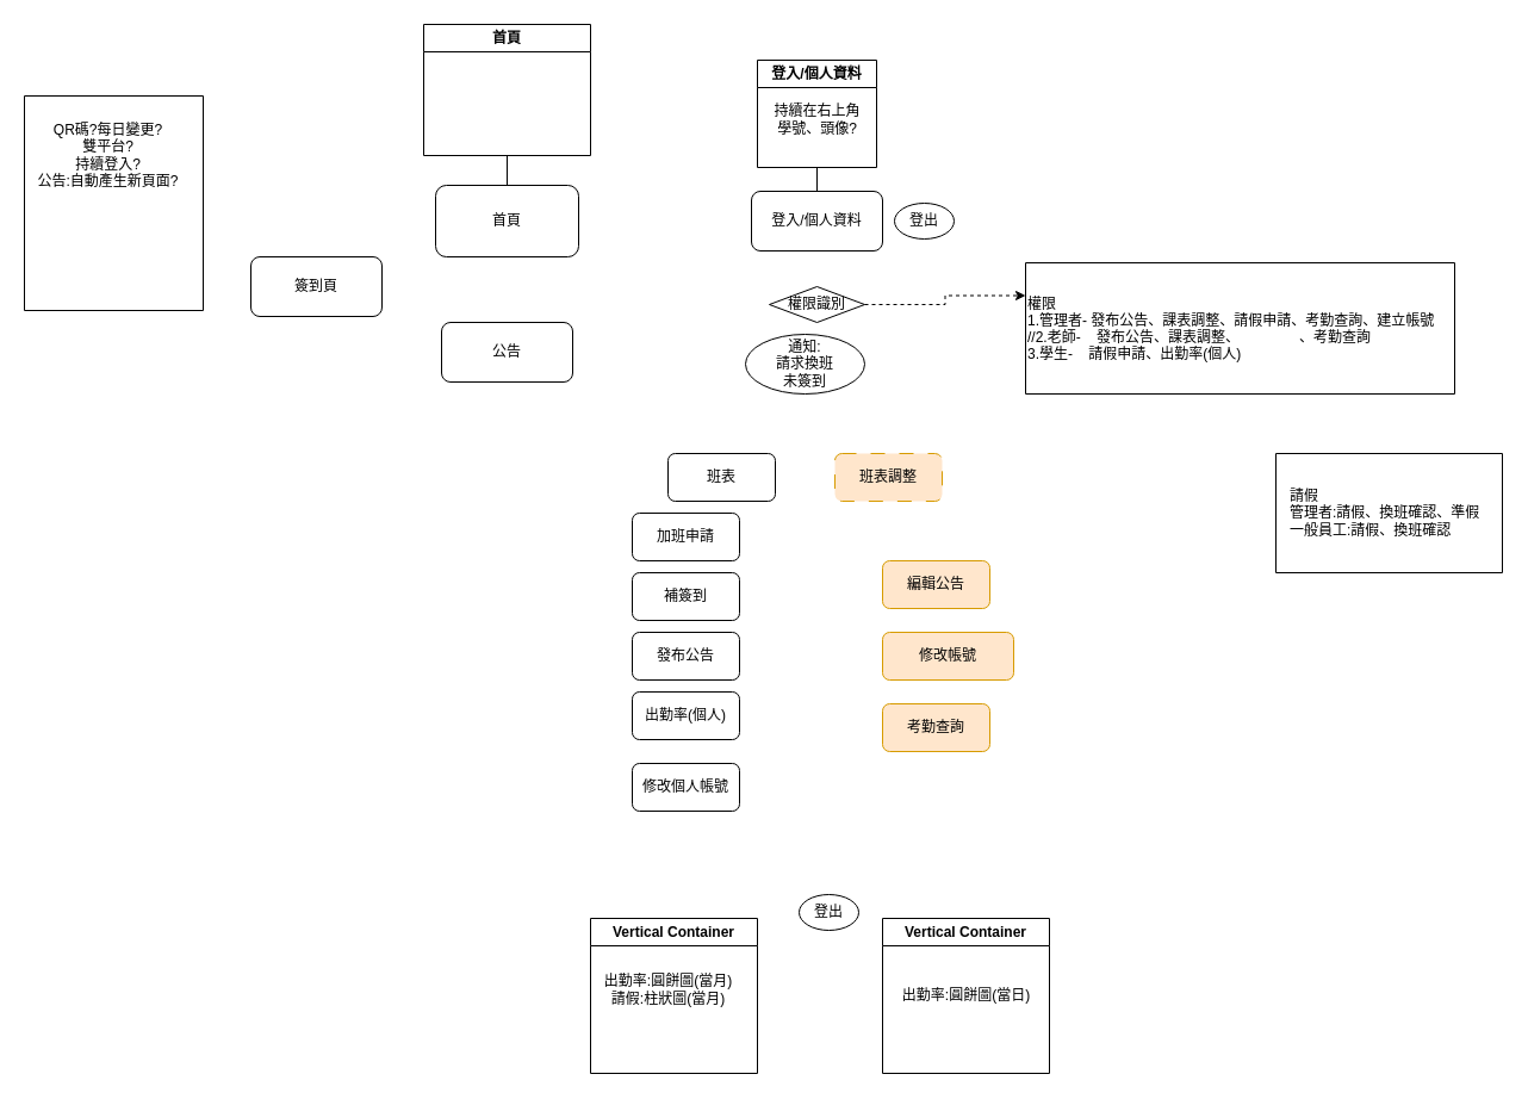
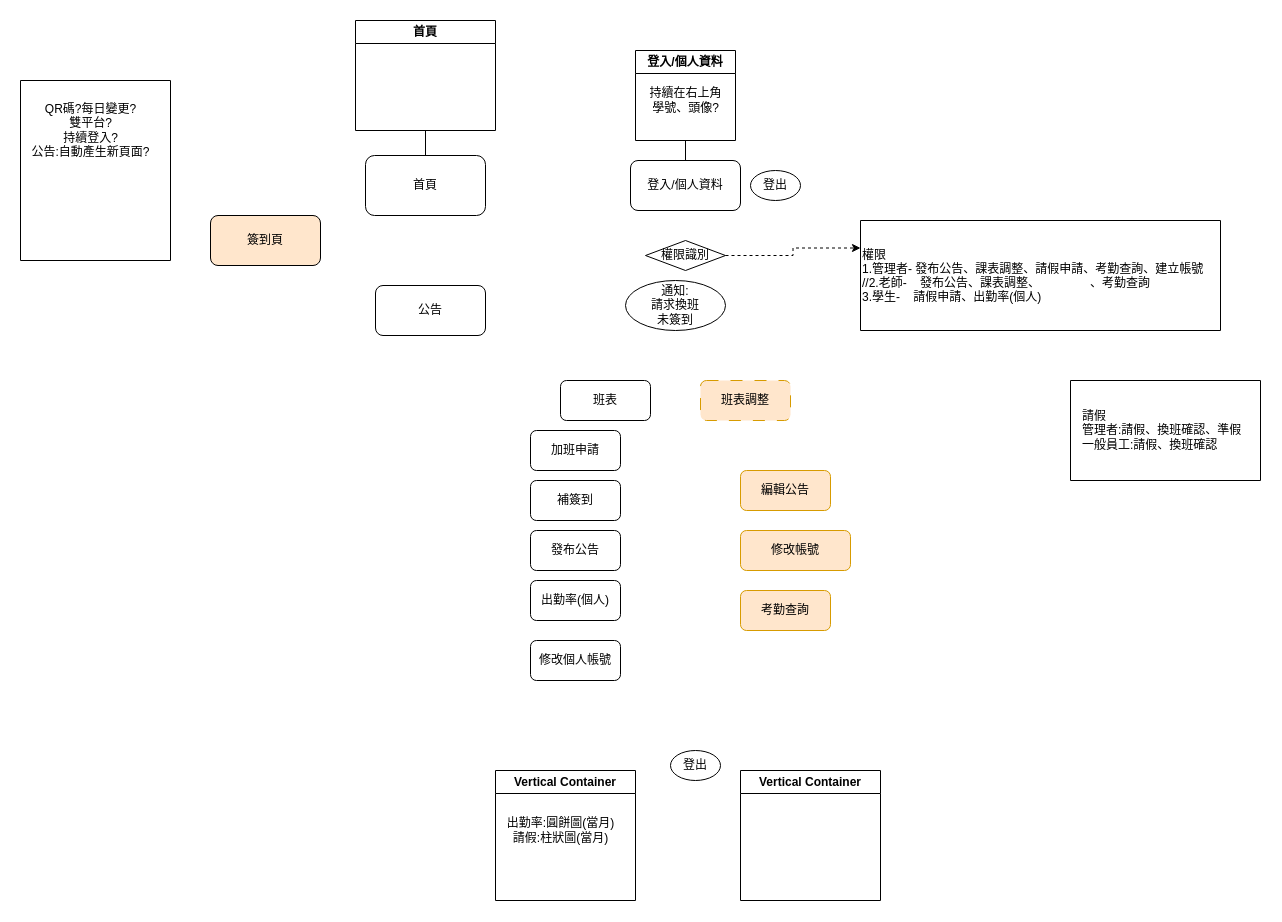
- <mxCell id="3" value="簽到頁" style="rounded=1;whiteSpace=wrap;html=1;" parent="1" vertex="1"><mxGeometry x="210" y="215" width="110" height="50" as="geometry" /></mxCell>
+ <mxCell id="3" value="簽到頁" style="rounded=1;whiteSpace=wrap;html=1;fillColor=#ffe6cc;" parent="1" vertex="1"><mxGeometry x="210" y="215" width="110" height="50" as="geometry" /></mxCell>
- <mxCell id="4" value="公告" style="rounded=1;whiteSpace=wrap;html=1;" parent="1" vertex="1"><mxGeometry x="370" y="270" width="110" height="50" as="geometry" /></mxCell>
+ <mxCell id="4" value="公告" style="rounded=1;whiteSpace=wrap;html=1;" parent="1" vertex="1"><mxGeometry x="375" y="285" width="110" height="50" as="geometry" /></mxCell>
- <mxCell id="22" value="&lt;div&gt;出勤率:圓餅圖(當日)&lt;/div&gt;" style="text;html=1;align=center;verticalAlign=middle;resizable=0;points=[];autosize=1;strokeColor=none;fillColor=none;" parent="21" vertex="1"><mxGeometry x="5" y="50" width="130" height="30" as="geometry" /></mxCell>
